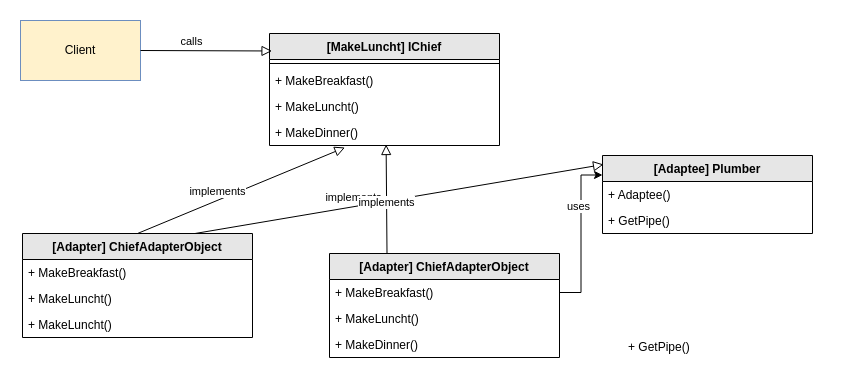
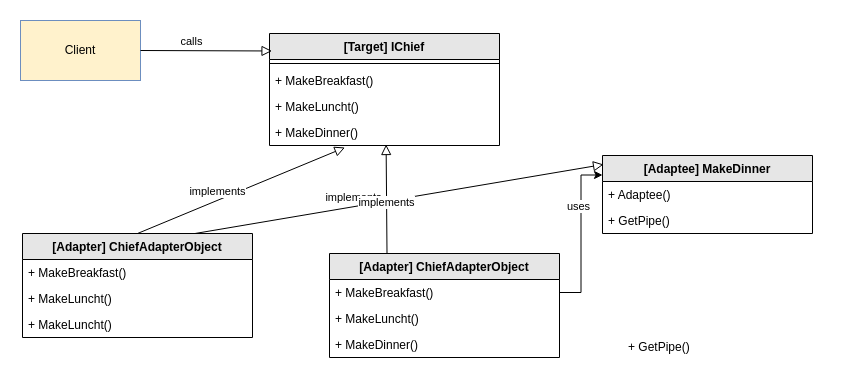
- <mxCell id="2" value="[MakeLuncht]&amp;nbsp;IChief" style="swimlane;fontStyle=1;align=center;verticalAlign=top;childLayout=stackLayout;horizontal=1;startSize=26;horizontalStack=0;resizeParent=1;resizeParentMax=0;resizeLast=0;collapsible=1;marginBottom=0;whiteSpace=wrap;html=1;fillColor=#E6E6E6;" vertex="1" parent="1"><mxGeometry x="269" y="33" width="230" height="112" as="geometry" /></mxCell>
+ <mxCell id="2" value="[Target]&amp;nbsp;IChief" style="swimlane;fontStyle=1;align=center;verticalAlign=top;childLayout=stackLayout;horizontal=1;startSize=26;horizontalStack=0;resizeParent=1;resizeParentMax=0;resizeLast=0;collapsible=1;marginBottom=0;whiteSpace=wrap;html=1;fillColor=#E6E6E6;" vertex="1" parent="1"><mxGeometry x="269" y="33" width="230" height="112" as="geometry" /></mxCell>
- <mxCell id="7" value="[Adaptee]&amp;nbsp;Plumber" style="swimlane;fontStyle=1;align=center;verticalAlign=top;childLayout=stackLayout;horizontal=1;startSize=26;horizontalStack=0;resizeParent=1;resizeParentMax=0;resizeLast=0;collapsible=1;marginBottom=0;whiteSpace=wrap;html=1;fillColor=#E6E6E6;" vertex="1" parent="1"><mxGeometry x="602" y="155" width="210" height="78" as="geometry" /></mxCell>
+ <mxCell id="7" value="[Adaptee]&amp;nbsp;MakeDinner" style="swimlane;fontStyle=1;align=center;verticalAlign=top;childLayout=stackLayout;horizontal=1;startSize=26;horizontalStack=0;resizeParent=1;resizeParentMax=0;resizeLast=0;collapsible=1;marginBottom=0;whiteSpace=wrap;html=1;fillColor=#E6E6E6;" vertex="1" parent="1"><mxGeometry x="602" y="155" width="210" height="78" as="geometry" /></mxCell>
